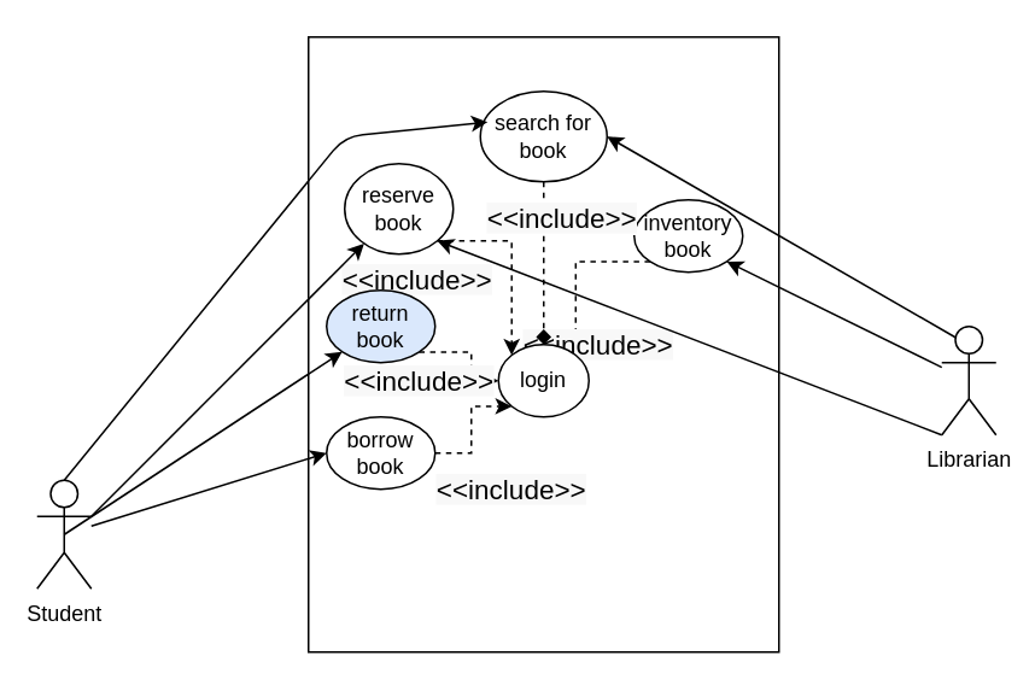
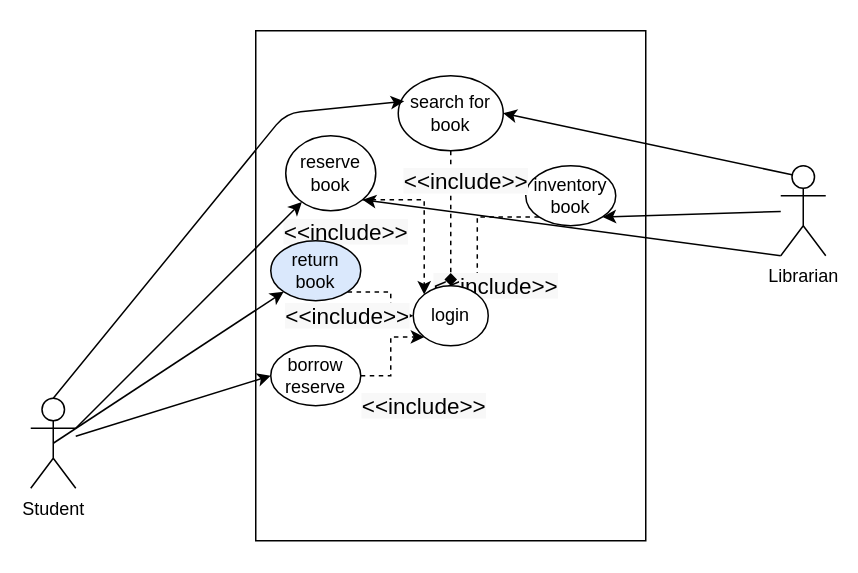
- <mxCell id="4" value="Librarian" style="shape=umlActor;verticalLabelPosition=bottom;labelBackgroundColor=#ffffff;verticalAlign=top;html=1;outlineConnect=0;" vertex="1" parent="1"><mxGeometry x="520" y="180" width="30" height="60" as="geometry" /></mxCell>
+ <mxCell id="4" value="Librarian" style="shape=umlActor;verticalLabelPosition=bottom;labelBackgroundColor=#ffffff;verticalAlign=top;html=1;outlineConnect=0;" vertex="1" parent="1"><mxGeometry x="520" y="110" width="30" height="60" as="geometry" /></mxCell>
- <mxCell id="6" value="borrow book" style="ellipse;whiteSpace=wrap;html=1;" vertex="1" parent="1"><mxGeometry x="180" y="230" width="60" height="40" as="geometry" /></mxCell>
+ <mxCell id="6" value="borrow reserve" style="ellipse;whiteSpace=wrap;html=1;" vertex="1" parent="1"><mxGeometry x="180" y="230" width="60" height="40" as="geometry" /></mxCell>
